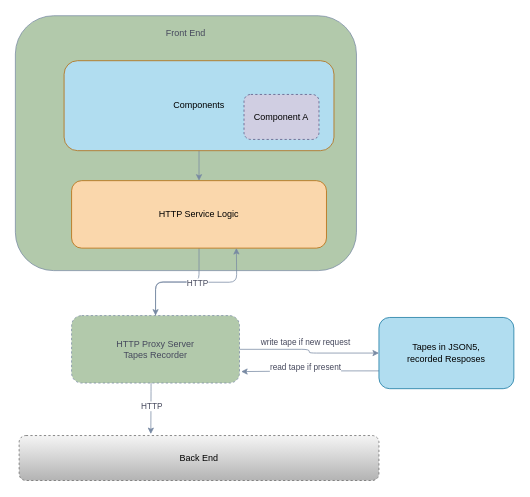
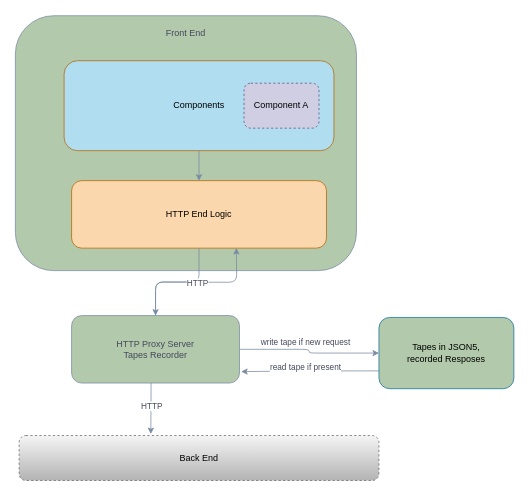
- <mxCell id="17" value="Component A" style="rounded=1;whiteSpace=wrap;html=1;dashed=1;sketch=0;strokeColor=#56517e;fillColor=#d0cee2;align=center;" vertex="1" parent="1"><mxGeometry x="325" y="125" width="100" height="60" as="geometry" /></mxCell>
+ <mxCell id="17" value="Component A" style="rounded=1;whiteSpace=wrap;html=1;dashed=1;sketch=0;strokeColor=#56517e;fillColor=#d0cee2;align=center;" vertex="1" parent="1"><mxGeometry x="325" y="110" width="100" height="60" as="geometry" /></mxCell>
- <mxCell id="6" value="&lt;div&gt;HTTP Service Logic&lt;/div&gt;" style="rounded=1;whiteSpace=wrap;html=1;align=center;fillColor=#fad7ac;strokeColor=#b46504;" vertex="1" parent="1"><mxGeometry x="95" y="240" width="340" height="90" as="geometry" /></mxCell>
+ <mxCell id="6" value="&lt;div&gt;HTTP End Logic&lt;/div&gt;" style="rounded=1;whiteSpace=wrap;html=1;align=center;fillColor=#fad7ac;strokeColor=#b46504;" vertex="1" parent="1"><mxGeometry x="95" y="240" width="340" height="90" as="geometry" /></mxCell>
- <mxCell id="13" value="&lt;div&gt;HTTP Proxy Server&lt;br&gt;&lt;/div&gt;&lt;div&gt;Tapes Recorder&lt;/div&gt;" style="rounded=1;whiteSpace=wrap;html=1;sketch=0;strokeColor=#788AA3;fillColor=#B2C9AB;fontColor=#46495D;dashed=1;" vertex="1" parent="1"><mxGeometry x="95" y="420" width="224" height="90" as="geometry" /></mxCell>
+ <mxCell id="13" value="&lt;div&gt;HTTP Proxy Server&lt;br&gt;&lt;/div&gt;&lt;div&gt;Tapes Recorder&lt;/div&gt;" style="rounded=1;whiteSpace=wrap;html=1;sketch=0;strokeColor=#788AA3;fillColor=#B2C9AB;fontColor=#46495D;" vertex="1" parent="1"><mxGeometry x="95" y="420" width="224" height="90" as="geometry" /></mxCell>
- <mxCell id="16" value="&lt;div&gt;Tapes in JSON5, &lt;br&gt;&lt;/div&gt;&lt;div&gt;recorded Resposes&lt;/div&gt;" style="rounded=1;whiteSpace=wrap;html=1;sketch=0;strokeColor=#10739e;fillColor=#b1ddf0;" vertex="1" parent="1"><mxGeometry x="505" y="422.5" width="180" height="95" as="geometry" /></mxCell>
+ <mxCell id="16" value="&lt;div&gt;Tapes in JSON5, &lt;br&gt;&lt;/div&gt;&lt;div&gt;recorded Resposes&lt;/div&gt;" style="rounded=1;whiteSpace=wrap;html=1;sketch=0;strokeColor=#10739e;fillColor=#b2c9ab;" vertex="1" parent="1"><mxGeometry x="505" y="422.5" width="180" height="95" as="geometry" /></mxCell>
